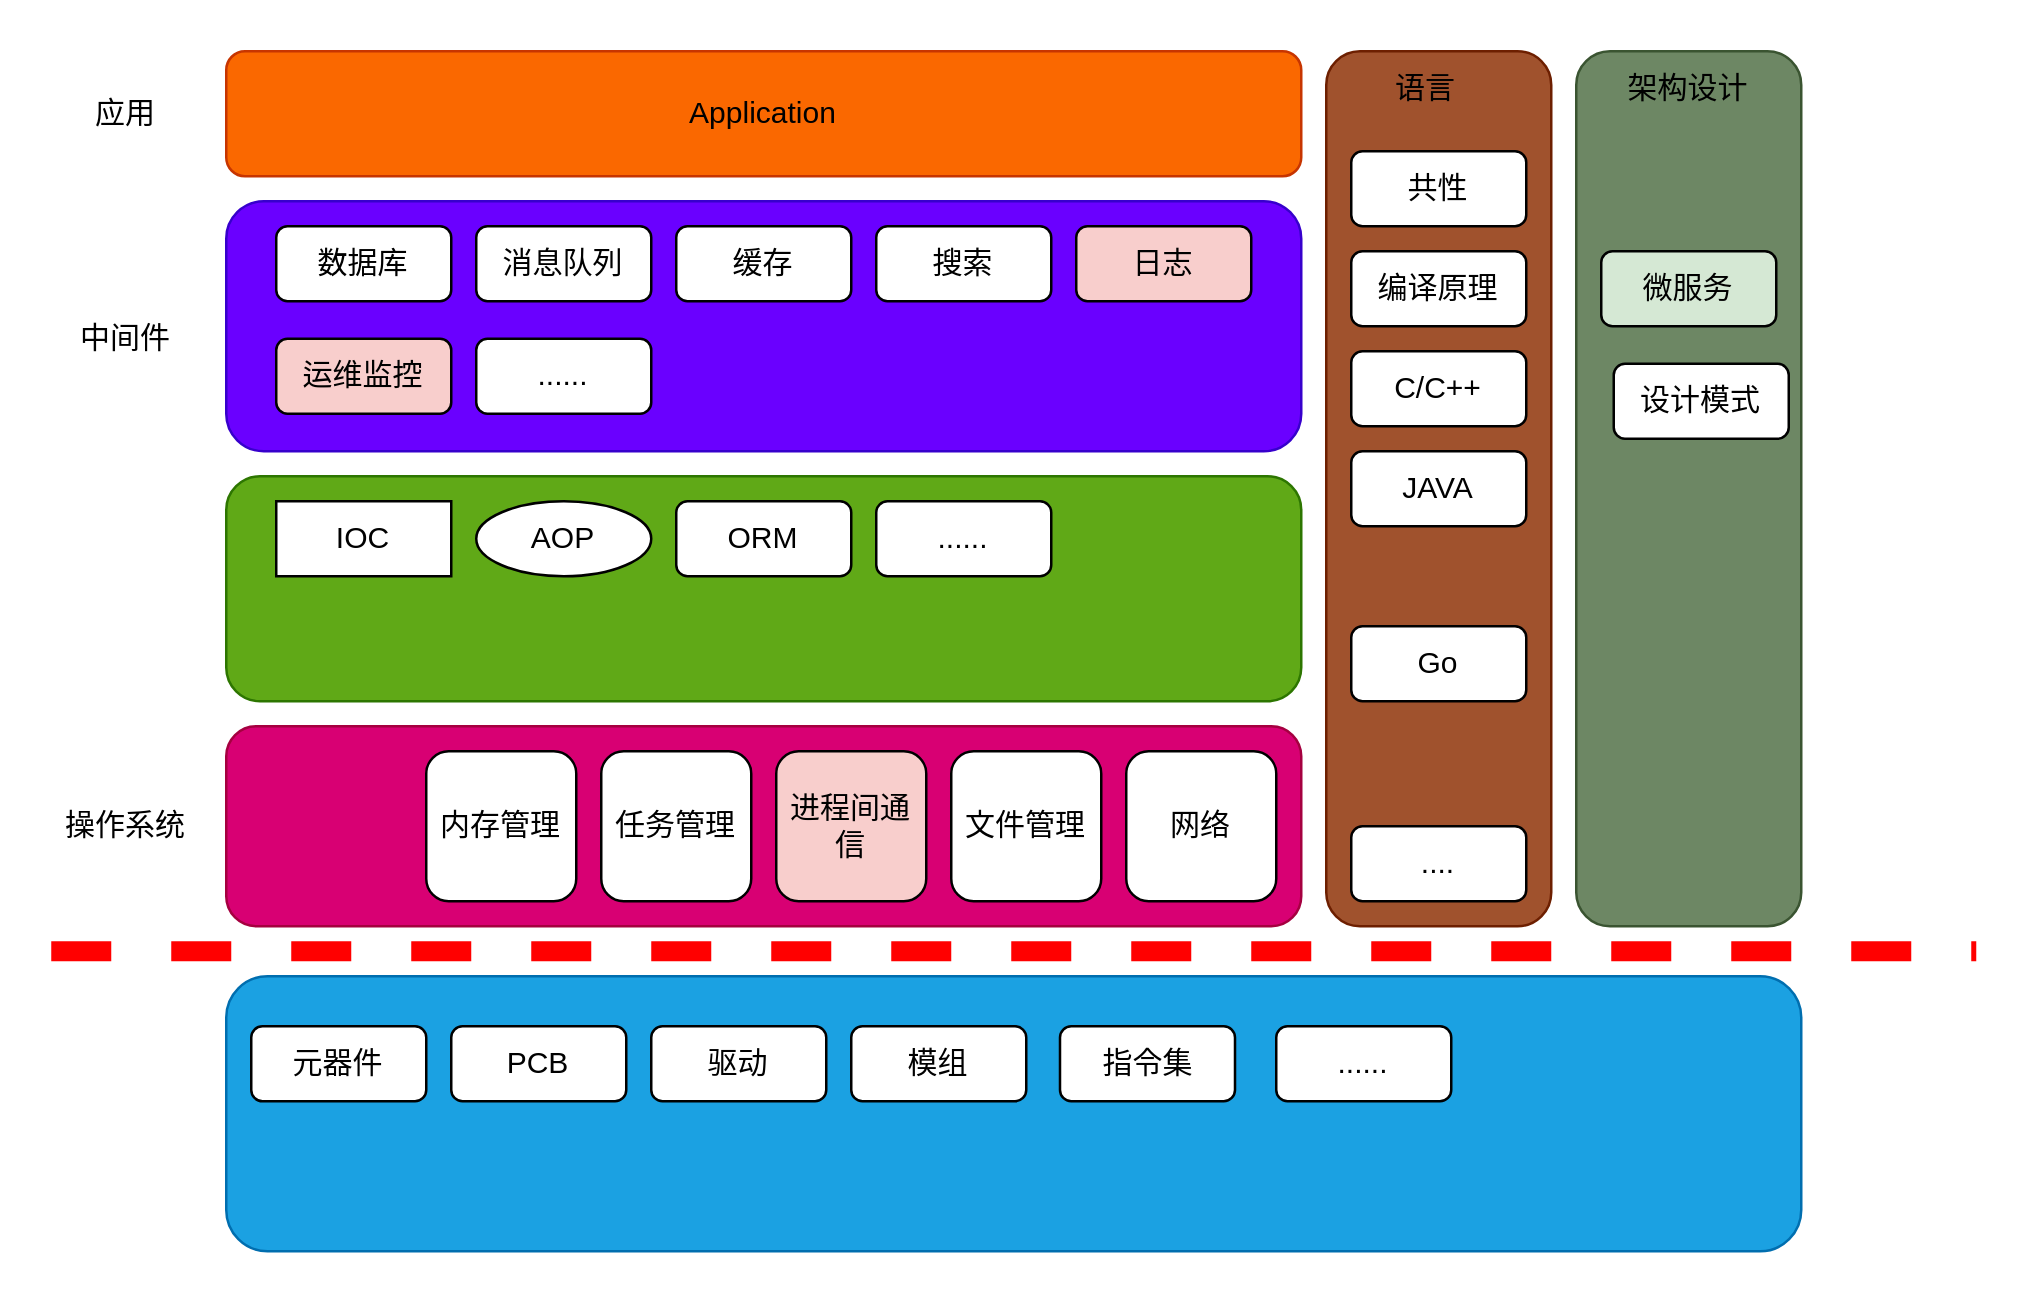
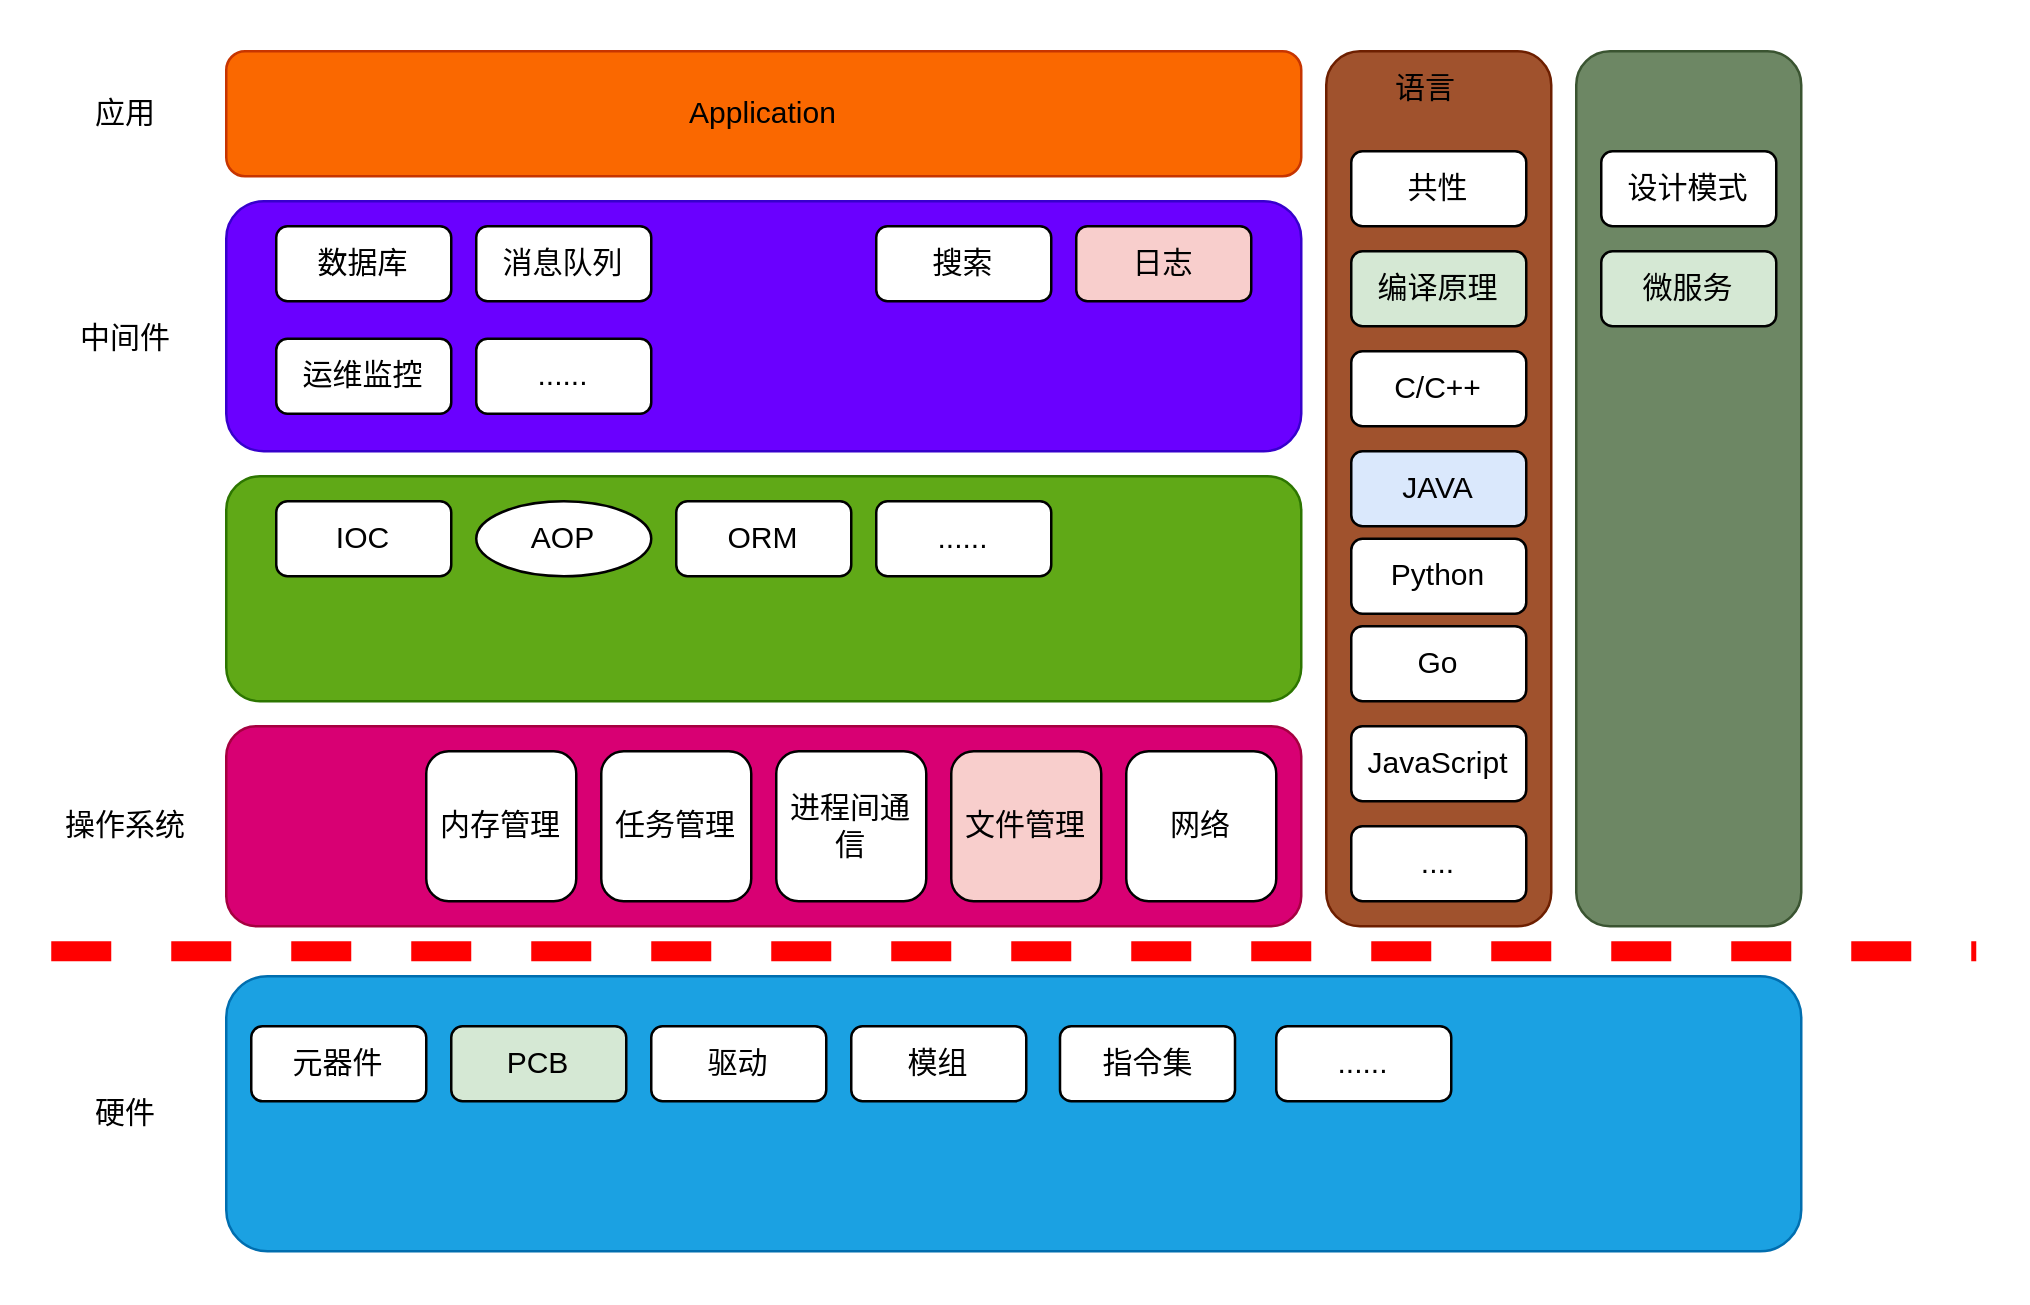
- <mxCell id="28" value="架构设计" style="text;html=1;strokeColor=none;fillColor=none;align=center;verticalAlign=middle;whiteSpace=wrap;rounded=1;" vertex="1" parent="1"><mxGeometry x="645" y="20" width="60" height="30" as="geometry" /></mxCell>
- <mxCell id="25" value="缓存" style="whiteSpace=wrap;html=1;rounded=1;" vertex="1" parent="1"><mxGeometry x="270" y="90" width="70" height="30" as="geometry" /></mxCell>
- <mxCell id="16" value="编译原理" style="whiteSpace=wrap;html=1;rounded=1;" vertex="1" parent="1"><mxGeometry x="540" y="100" width="70" height="30" as="geometry" /></mxCell>
+ <mxCell id="16" value="编译原理" style="whiteSpace=wrap;html=1;rounded=1;fillColor=#d5e8d4;" vertex="1" parent="1"><mxGeometry x="540" y="100" width="70" height="30" as="geometry" /></mxCell>
- <mxCell id="31" value="运维监控" style="whiteSpace=wrap;html=1;rounded=1;fillColor=#f8cecc;" vertex="1" parent="1"><mxGeometry x="110" y="135" width="70" height="30" as="geometry" /></mxCell>
+ <mxCell id="31" value="运维监控" style="whiteSpace=wrap;html=1;rounded=1;" vertex="1" parent="1"><mxGeometry x="110" y="135" width="70" height="30" as="geometry" /></mxCell>
- <mxCell id="29" value="设计模式" style="whiteSpace=wrap;html=1;rounded=1;" vertex="1" parent="1"><mxGeometry x="645" y="145" width="70" height="30" as="geometry" /></mxCell>
+ <mxCell id="29" value="设计模式" style="whiteSpace=wrap;html=1;rounded=1;" vertex="1" parent="1"><mxGeometry x="640" y="60" width="70" height="30" as="geometry" /></mxCell>
- <mxCell id="18" value="JAVA" style="whiteSpace=wrap;html=1;rounded=1;" vertex="1" parent="1"><mxGeometry x="540" y="180" width="70" height="30" as="geometry" /></mxCell>
+ <mxCell id="18" value="JAVA" style="whiteSpace=wrap;html=1;rounded=1;fillColor=#dae8fc;" vertex="1" parent="1"><mxGeometry x="540" y="180" width="70" height="30" as="geometry" /></mxCell>
- <mxCell id="32" value="IOC" style="whiteSpace=wrap;html=1;rounded=0;" vertex="1" parent="1"><mxGeometry x="110" y="200" width="70" height="30" as="geometry" /></mxCell>
+ <mxCell id="32" value="IOC" style="whiteSpace=wrap;html=1;rounded=1;" vertex="1" parent="1"><mxGeometry x="110" y="200" width="70" height="30" as="geometry" /></mxCell>
+ <mxCell id="19" value="Python" style="whiteSpace=wrap;html=1;rounded=1;" vertex="1" parent="1"><mxGeometry x="540" y="215" width="70" height="30" as="geometry" /></mxCell>
+ <mxCell id="21" value="JavaScript" style="whiteSpace=wrap;html=1;rounded=1;" vertex="1" parent="1"><mxGeometry x="540" y="290" width="70" height="30" as="geometry" /></mxCell>
- <mxCell id="38" value="进程间通信" style="whiteSpace=wrap;html=1;rounded=1;fillColor=#f8cecc;" vertex="1" parent="1"><mxGeometry x="310" y="300" width="60" height="60" as="geometry" /></mxCell>
+ <mxCell id="38" value="进程间通信" style="whiteSpace=wrap;html=1;rounded=1;" vertex="1" parent="1"><mxGeometry x="310" y="300" width="60" height="60" as="geometry" /></mxCell>
- <mxCell id="39" value="文件管理" style="whiteSpace=wrap;html=1;rounded=1;" vertex="1" parent="1"><mxGeometry x="380" y="300" width="60" height="60" as="geometry" /></mxCell>
+ <mxCell id="39" value="文件管理" style="whiteSpace=wrap;html=1;rounded=1;fillColor=#f8cecc;" vertex="1" parent="1"><mxGeometry x="380" y="300" width="60" height="60" as="geometry" /></mxCell>
- <mxCell id="42" value="PCB" style="whiteSpace=wrap;html=1;rounded=1;" vertex="1" parent="1"><mxGeometry x="180" y="410" width="70" height="30" as="geometry" /></mxCell>
+ <mxCell id="42" value="PCB" style="whiteSpace=wrap;html=1;rounded=1;fillColor=#d5e8d4;" vertex="1" parent="1"><mxGeometry x="180" y="410" width="70" height="30" as="geometry" /></mxCell>
+ <mxCell id="6" value="硬件" style="text;html=1;strokeColor=none;fillColor=none;align=center;verticalAlign=middle;whiteSpace=wrap;rounded=1;" vertex="1" parent="1"><mxGeometry x="20" y="430" width="60" height="30" as="geometry" /></mxCell>
